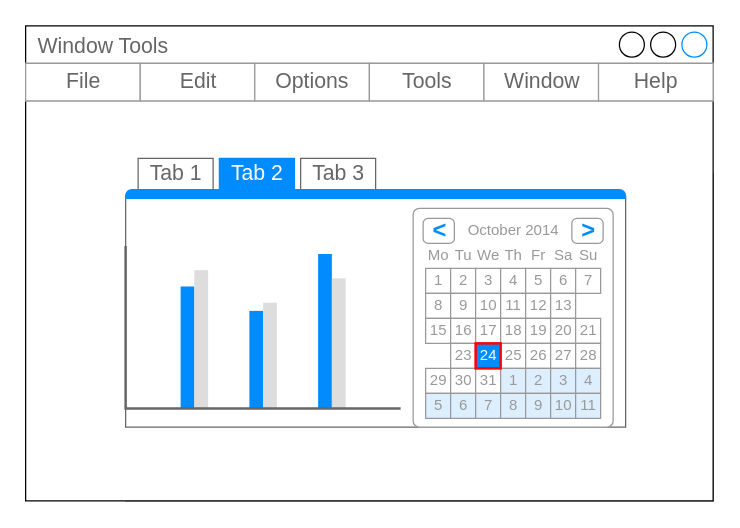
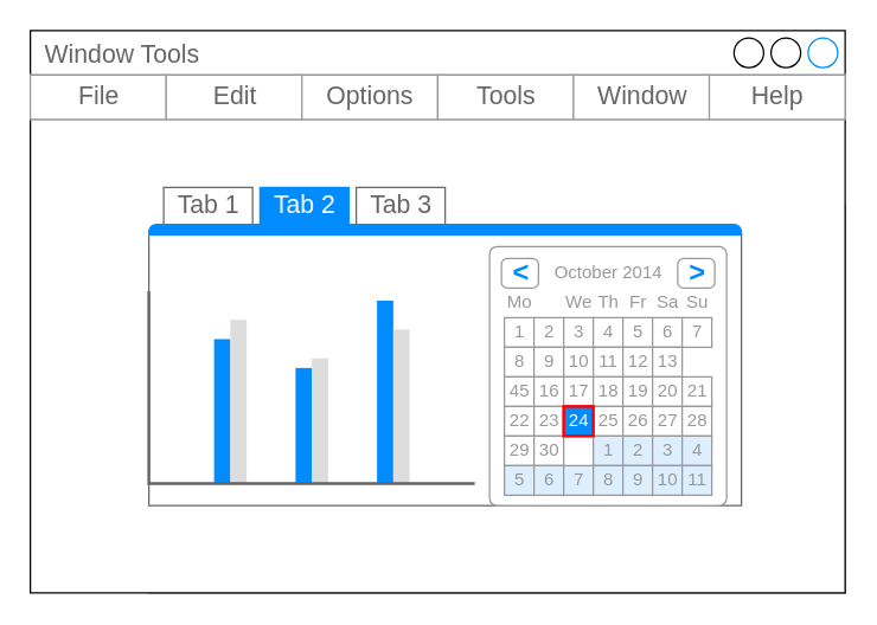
- <mxCell id="21" value="Tu" style="strokeWidth=1;shadow=0;dashed=0;align=center;html=1;shape=mxgraph.mockup.forms.anchor;fontColor=#999999;" vertex="1" parent="16"><mxGeometry x="30" y="28" width="20" height="20" as="geometry" /></mxCell>
- <mxCell id="40" value="15" style="strokeWidth=1;shadow=0;dashed=0;align=center;html=1;shape=mxgraph.mockup.forms.rrect;rSize=0;strokeColor=#999999;fontColor=#999999;" vertex="1" parent="16"><mxGeometry x="10" y="88" width="20" height="20" as="geometry" /></mxCell>
+ <mxCell id="40" value="45" style="strokeWidth=1;shadow=0;dashed=0;align=center;html=1;shape=mxgraph.mockup.forms.rrect;rSize=0;strokeColor=#999999;fontColor=#999999;" vertex="1" parent="16"><mxGeometry x="10" y="88" width="20" height="20" as="geometry" /></mxCell>
+ <mxCell id="47" value="22" style="strokeWidth=1;shadow=0;dashed=0;align=center;html=1;shape=mxgraph.mockup.forms.rrect;rSize=0;strokeColor=#999999;fontColor=#999999;" vertex="1" parent="16"><mxGeometry x="10" y="108" width="20" height="20" as="geometry" /></mxCell>
- <mxCell id="55" value="31" style="strokeWidth=1;shadow=0;dashed=0;align=center;html=1;shape=mxgraph.mockup.forms.rrect;rSize=0;strokeColor=#999999;fontColor=#999999;" vertex="1" parent="16"><mxGeometry x="50" y="128" width="20" height="20" as="geometry" /></mxCell>
